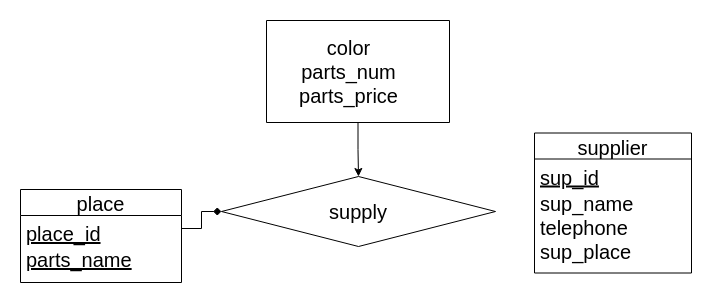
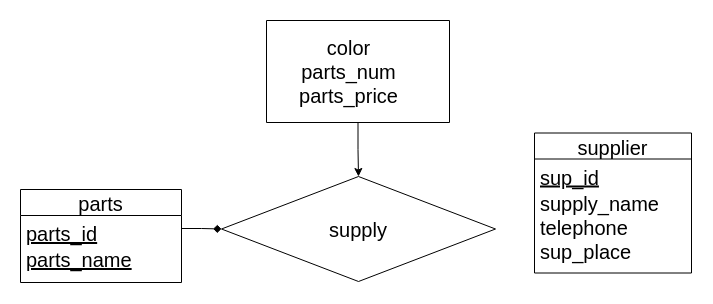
- <mxCell id="2" value="place" style="swimlane;fontStyle=0;childLayout=stackLayout;horizontal=1;startSize=26;horizontalStack=0;resizeParent=1;resizeParentMax=0;resizeLast=0;collapsible=1;marginBottom=0;fontSize=20;" vertex="1" parent="1"><mxGeometry x="20" y="189" width="161" height="93" as="geometry" /></mxCell>
+ <mxCell id="2" value="parts" style="swimlane;fontStyle=0;childLayout=stackLayout;horizontal=1;startSize=26;horizontalStack=0;resizeParent=1;resizeParentMax=0;resizeLast=0;collapsible=1;marginBottom=0;fontSize=20;" vertex="1" parent="1"><mxGeometry x="20" y="189" width="161" height="93" as="geometry" /></mxCell>
- <mxCell id="7" value="sup_name&#10;telephone&#10;sup_place" style="text;strokeColor=none;fillColor=none;align=left;verticalAlign=top;spacingLeft=4;spacingRight=4;overflow=hidden;rotatable=0;points=[[0,0.5],[1,0.5]];portConstraint=eastwest;fontSize=20;" vertex="1" parent="5"><mxGeometry y="52" width="157" height="88" as="geometry" /></mxCell>
+ <mxCell id="7" value="supply_name&#10;telephone&#10;sup_place" style="text;strokeColor=none;fillColor=none;align=left;verticalAlign=top;spacingLeft=4;spacingRight=4;overflow=hidden;rotatable=0;points=[[0,0.5],[1,0.5]];portConstraint=eastwest;fontSize=20;" vertex="1" parent="5"><mxGeometry y="52" width="157" height="88" as="geometry" /></mxCell>
- <mxCell id="8" value="supply" style="rhombus;whiteSpace=wrap;html=1;fontSize=20;" vertex="1" parent="1"><mxGeometry x="221" y="176" width="274" height="70" as="geometry" /></mxCell>
+ <mxCell id="8" value="supply" style="rhombus;whiteSpace=wrap;html=1;fontSize=20;" vertex="1" parent="1"><mxGeometry x="221" y="176" width="274" height="105" as="geometry" /></mxCell>
- <mxCell id="3" value="place_id" style="text;strokeColor=none;fillColor=none;align=left;verticalAlign=top;spacingLeft=4;spacingRight=4;overflow=hidden;rotatable=0;points=[[0,0.5],[1,0.5]];portConstraint=eastwest;fontSize=20;fontStyle=4" vertex="1" parent="2"><mxGeometry y="26" width="161" height="26" as="geometry" /></mxCell>
+ <mxCell id="3" value="parts_id" style="text;strokeColor=none;fillColor=none;align=left;verticalAlign=top;spacingLeft=4;spacingRight=4;overflow=hidden;rotatable=0;points=[[0,0.5],[1,0.5]];portConstraint=eastwest;fontSize=20;fontStyle=4" vertex="1" parent="2"><mxGeometry y="26" width="161" height="26" as="geometry" /></mxCell>
